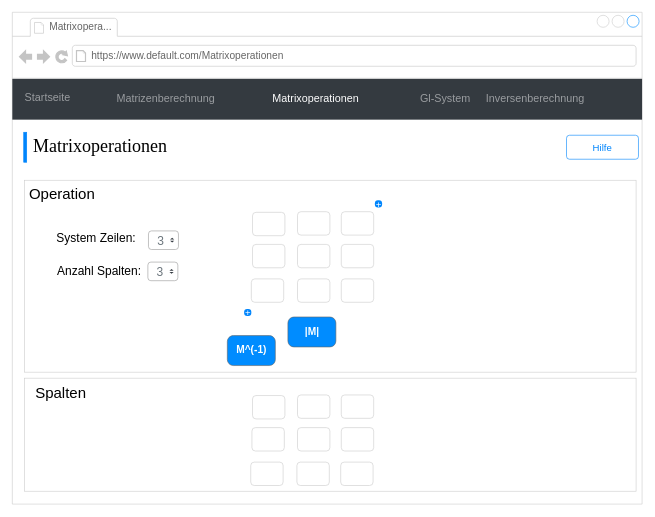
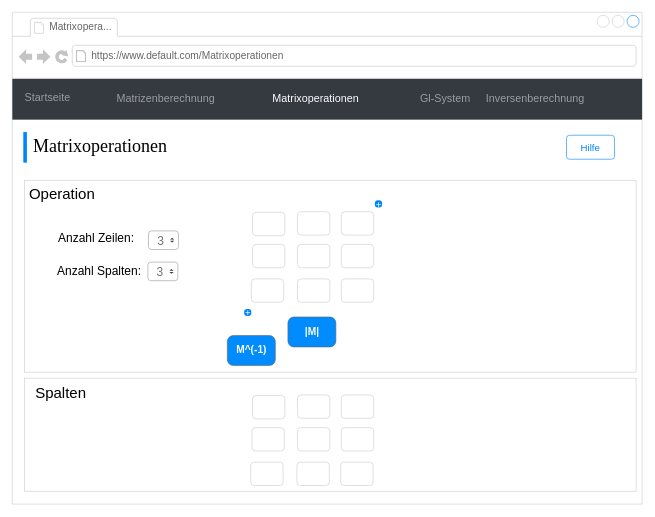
- <mxCell id="41" value="&lt;font color=&quot;#0085fc&quot;&gt;Hilfe&lt;/font&gt;" style="html=1;shadow=0;dashed=0;shape=mxgraph.bootstrap.rrect;rSize=5;strokeColor=#0085FC;strokeWidth=1;fillColor=none;fontColor=#1CA5B8;whiteSpace=wrap;align=center;verticalAlign=middle;spacingLeft=0;fontStyle=0;fontSize=16;spacing=5;" parent="1" vertex="1"><mxGeometry x="944" y="225" width="120" height="40" as="geometry" /></mxCell>
+ <mxCell id="41" value="&lt;font color=&quot;#0085fc&quot;&gt;Hilfe&lt;/font&gt;" style="html=1;shadow=0;dashed=0;shape=mxgraph.bootstrap.rrect;rSize=5;strokeColor=#0085FC;strokeWidth=1;fillColor=none;fontColor=#1CA5B8;whiteSpace=wrap;align=center;verticalAlign=middle;spacingLeft=0;fontStyle=0;fontSize=16;spacing=5;" parent="1" vertex="1"><mxGeometry x="944" y="225" width="80" height="40" as="geometry" /></mxCell>
- <mxCell id="9" value="&lt;font style=&quot;font-size: 20px;&quot;&gt;System Zeilen:&lt;/font&gt;" style="text;html=1;strokeColor=none;fillColor=none;align=center;verticalAlign=middle;whiteSpace=wrap;rounded=0;fontSize=17;" parent="2" vertex="1"><mxGeometry x="70" y="362" width="140" height="30" as="geometry" /></mxCell>
+ <mxCell id="9" value="&lt;font style=&quot;font-size: 20px;&quot;&gt;Anzahl Zeilen:&lt;/font&gt;" style="text;html=1;strokeColor=none;fillColor=none;align=center;verticalAlign=middle;whiteSpace=wrap;rounded=0;fontSize=17;" parent="2" vertex="1"><mxGeometry x="70" y="362" width="140" height="30" as="geometry" /></mxCell>
